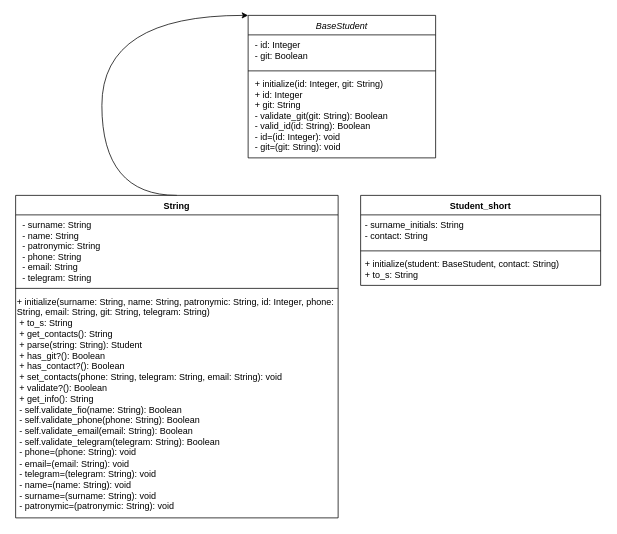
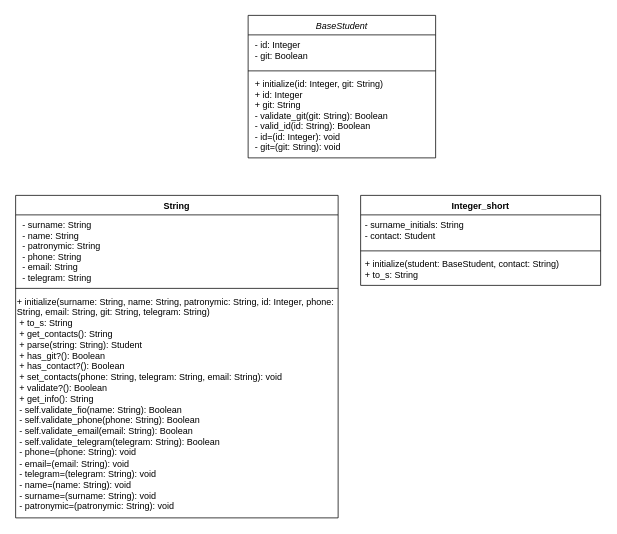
- <mxCell id="2" style="edgeStyle=orthogonalEdgeStyle;rounded=0;orthogonalLoop=1;jettySize=auto;html=1;exitX=0;exitY=0;exitDx=0;exitDy=0;entryX=0.5;entryY=0;entryDx=0;entryDy=0;curved=1;startArrow=classic;startFill=1;endArrow=none;endFill=0;" parent="1" source="3" target="7" edge="1"><mxGeometry relative="1" as="geometry"><Array as="points"><mxPoint x="135" y="20" /></Array></mxGeometry></mxCell>
- <mxCell id="11" value="Student_short" style="swimlane;fontStyle=1;align=center;verticalAlign=top;childLayout=stackLayout;horizontal=1;startSize=26;horizontalStack=0;resizeParent=1;resizeParentMax=0;resizeLast=0;collapsible=1;marginBottom=0;whiteSpace=wrap;html=1;" parent="1" vertex="1"><mxGeometry x="480" y="260" width="320" height="120" as="geometry" /></mxCell>
+ <mxCell id="11" value="Integer_short" style="swimlane;fontStyle=1;align=center;verticalAlign=top;childLayout=stackLayout;horizontal=1;startSize=26;horizontalStack=0;resizeParent=1;resizeParentMax=0;resizeLast=0;collapsible=1;marginBottom=0;whiteSpace=wrap;html=1;" parent="1" vertex="1"><mxGeometry x="480" y="260" width="320" height="120" as="geometry" /></mxCell>
- <mxCell id="12" value="- surname_initials: String&lt;div&gt;- contact: String&lt;br&gt;&lt;/div&gt;" style="text;strokeColor=none;fillColor=none;align=left;verticalAlign=top;spacingLeft=4;spacingRight=4;overflow=hidden;rotatable=0;points=[[0,0.5],[1,0.5]];portConstraint=eastwest;whiteSpace=wrap;html=1;" parent="11" vertex="1"><mxGeometry y="26" width="320" height="44" as="geometry" /></mxCell>
+ <mxCell id="12" value="- surname_initials: String&lt;div&gt;- contact: Student&lt;br&gt;&lt;/div&gt;" style="text;strokeColor=none;fillColor=none;align=left;verticalAlign=top;spacingLeft=4;spacingRight=4;overflow=hidden;rotatable=0;points=[[0,0.5],[1,0.5]];portConstraint=eastwest;whiteSpace=wrap;html=1;" parent="11" vertex="1"><mxGeometry y="26" width="320" height="44" as="geometry" /></mxCell>
